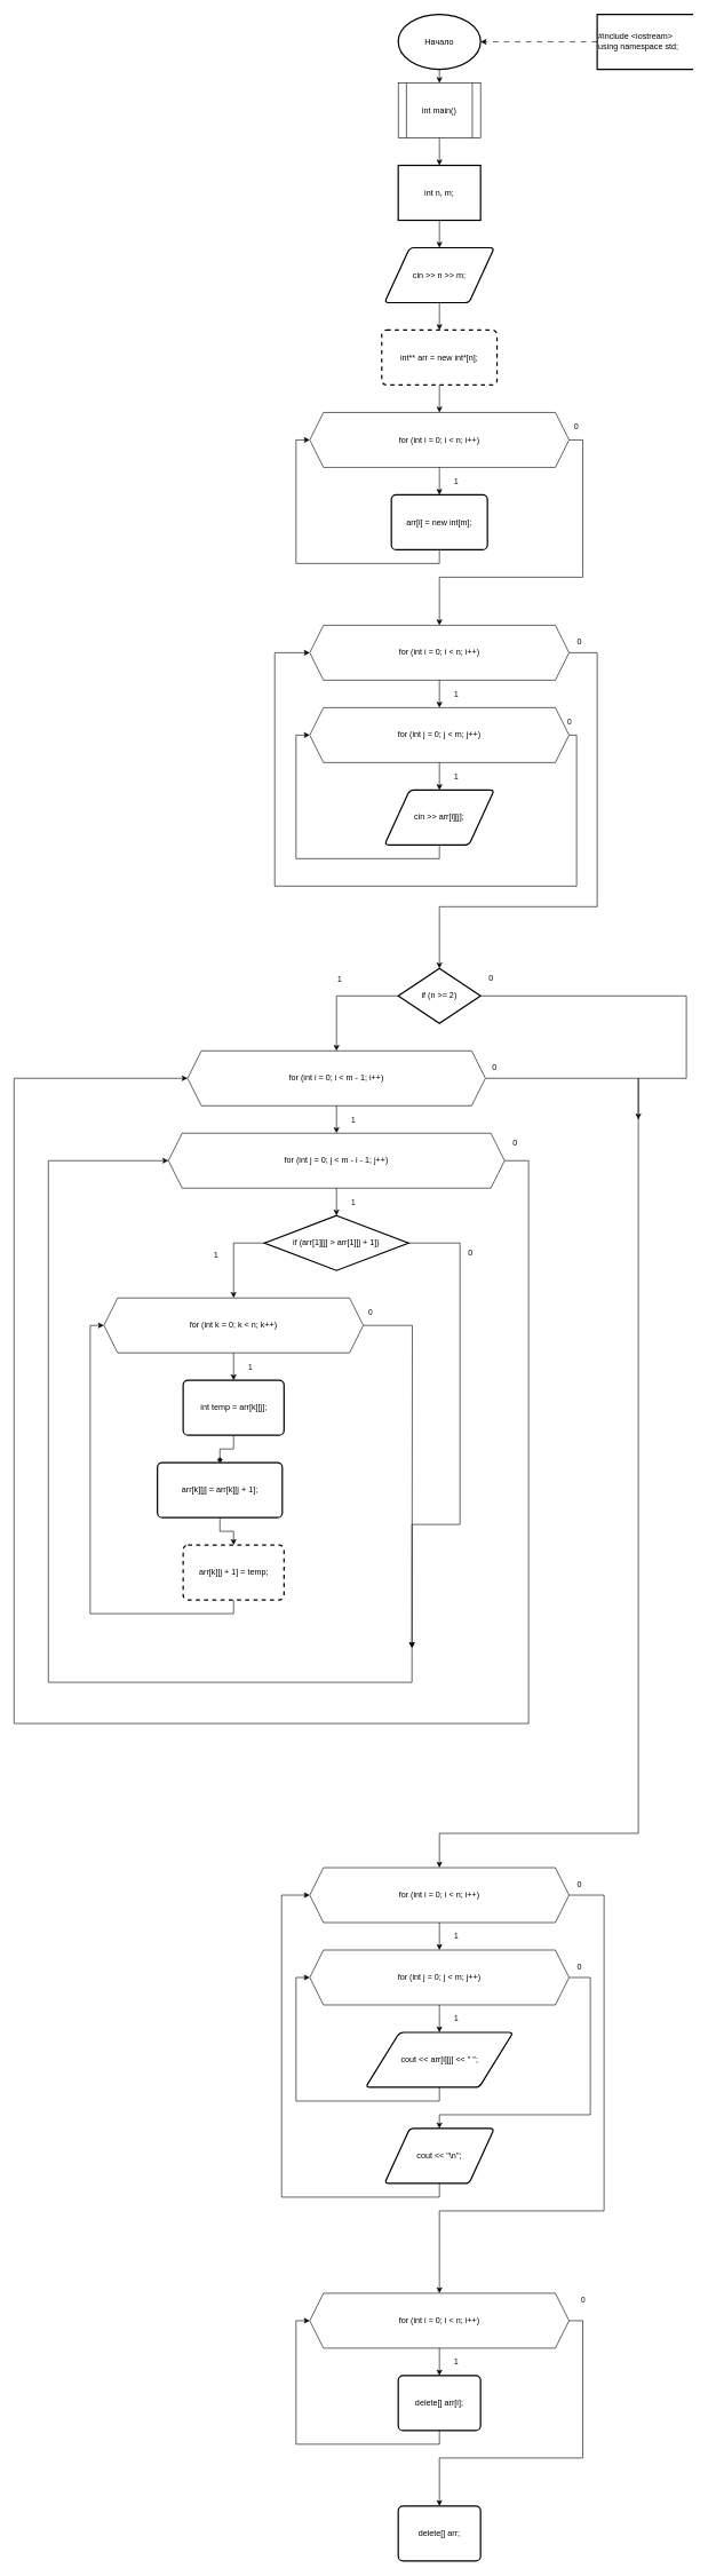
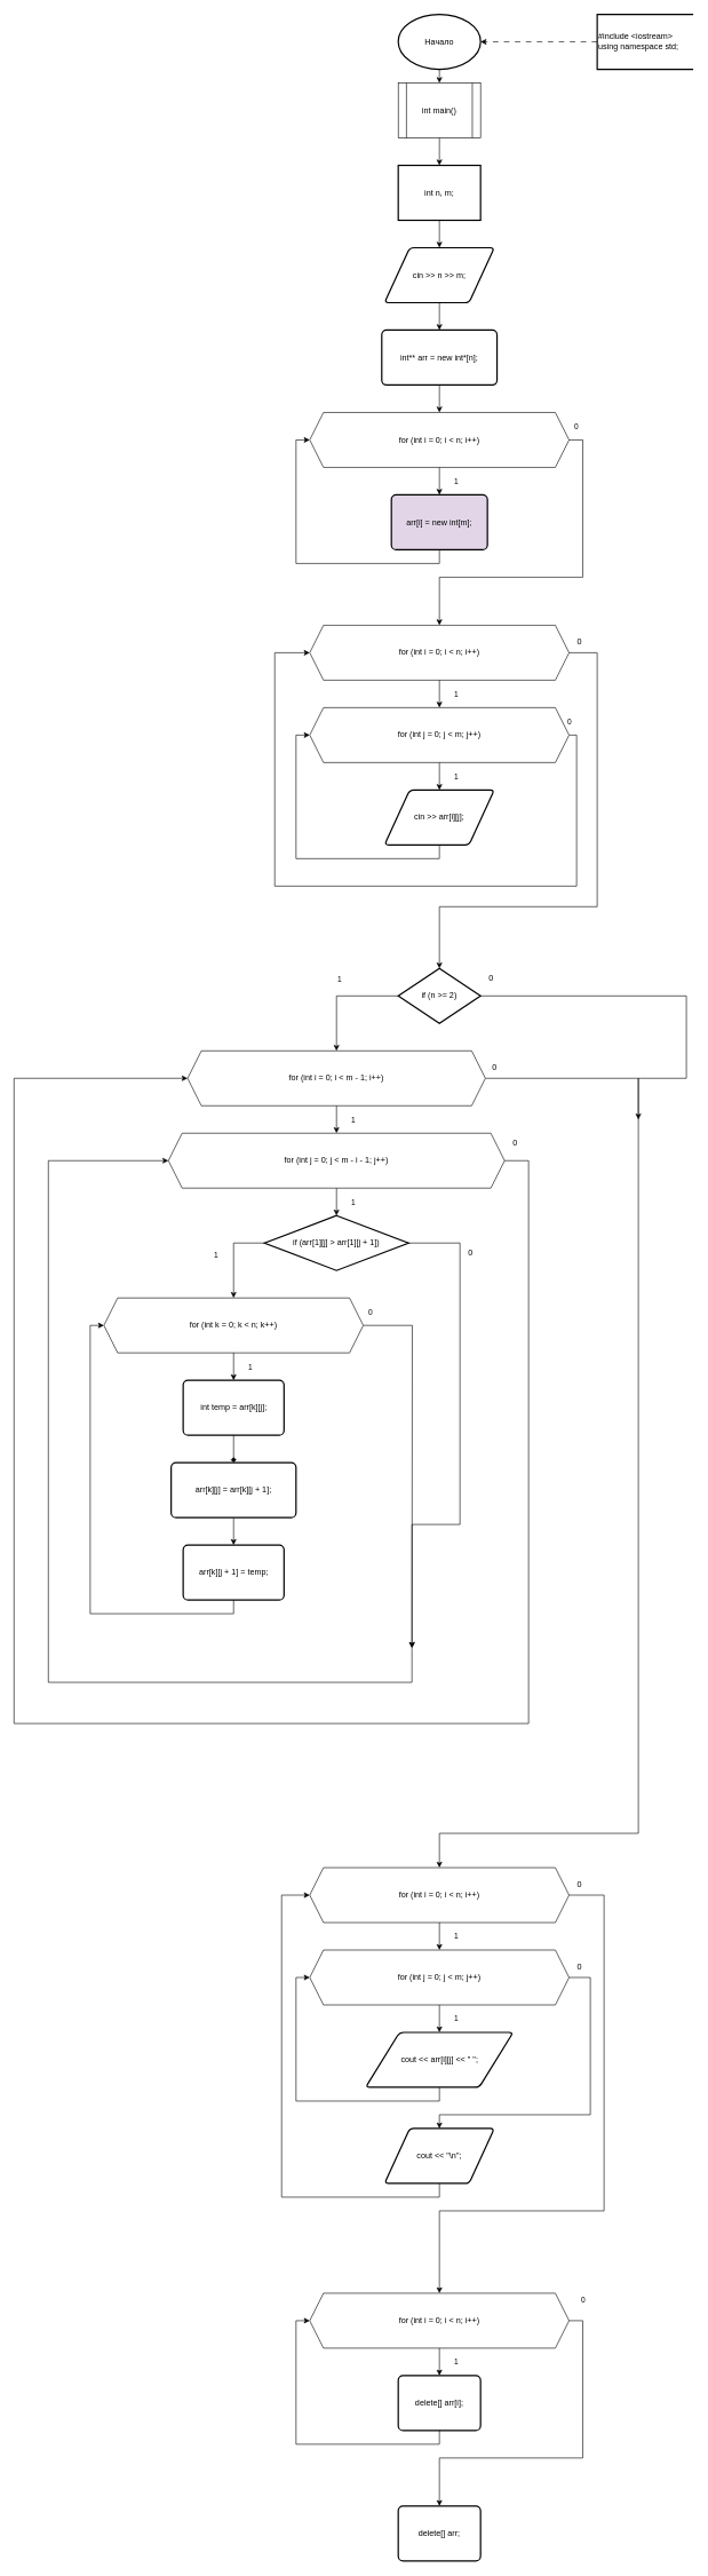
- <mxCell id="10" value="int** arr = new int*[n];" style="whiteSpace=wrap;rounded=1;dashed=1;absoluteArcSize=1;arcSize=14;strokeWidth=2;" parent="1" vertex="1"><mxGeometry x="556" y="480" width="168" height="80" as="geometry" /></mxCell>
+ <mxCell id="10" value="int** arr = new int*[n];" style="whiteSpace=wrap;rounded=1;dashed=0;absoluteArcSize=1;arcSize=14;strokeWidth=2;" parent="1" vertex="1"><mxGeometry x="556" y="480" width="168" height="80" as="geometry" /></mxCell>
- <mxCell id="13" value="arr[i] = new int[m];" style="whiteSpace=wrap;rounded=1;dashed=0;absoluteArcSize=1;arcSize=14;strokeWidth=2;" parent="1" vertex="1"><mxGeometry x="570" y="720" width="140" height="80" as="geometry" /></mxCell>
+ <mxCell id="13" value="arr[i] = new int[m];" style="whiteSpace=wrap;rounded=1;dashed=0;absoluteArcSize=1;arcSize=14;strokeWidth=2;fillColor=#e1d5e7;" parent="1" vertex="1"><mxGeometry x="570" y="720" width="140" height="80" as="geometry" /></mxCell>
- <mxCell id="36" value="arr[k][j] = arr[k][j + 1];" style="whiteSpace=wrap;rounded=1;dashed=0;absoluteArcSize=1;arcSize=14;strokeWidth=2;" parent="1" vertex="1"><mxGeometry x="229" y="2130" width="182" height="80" as="geometry" /></mxCell>
+ <mxCell id="36" value="arr[k][j] = arr[k][j + 1];" style="whiteSpace=wrap;rounded=1;dashed=0;absoluteArcSize=1;arcSize=14;strokeWidth=2;" parent="1" vertex="1"><mxGeometry x="249" y="2130" width="182" height="80" as="geometry" /></mxCell>
- <mxCell id="38" value="arr[k][j + 1] = temp;" style="whiteSpace=wrap;rounded=1;dashed=1;absoluteArcSize=1;arcSize=14;strokeWidth=2;" parent="1" vertex="1"><mxGeometry x="266.5" y="2250" width="147" height="80" as="geometry" /></mxCell>
+ <mxCell id="38" value="arr[k][j + 1] = temp;" style="whiteSpace=wrap;rounded=1;dashed=0;absoluteArcSize=1;arcSize=14;strokeWidth=2;" parent="1" vertex="1"><mxGeometry x="266.5" y="2250" width="147" height="80" as="geometry" /></mxCell>
